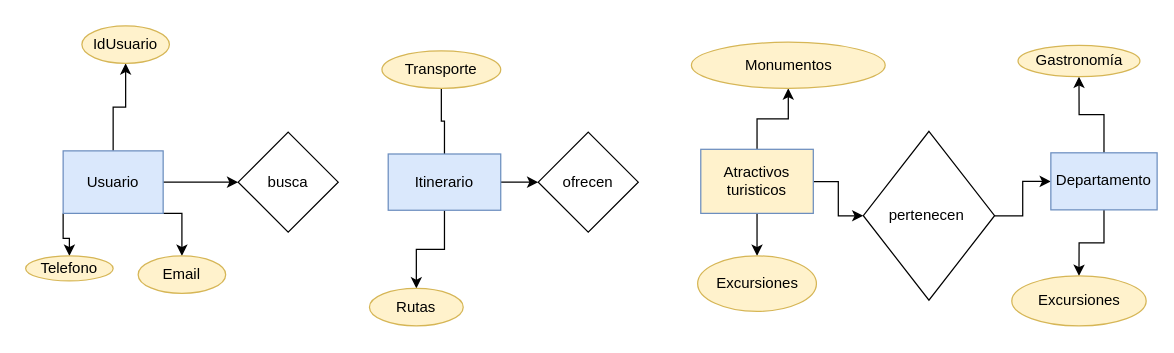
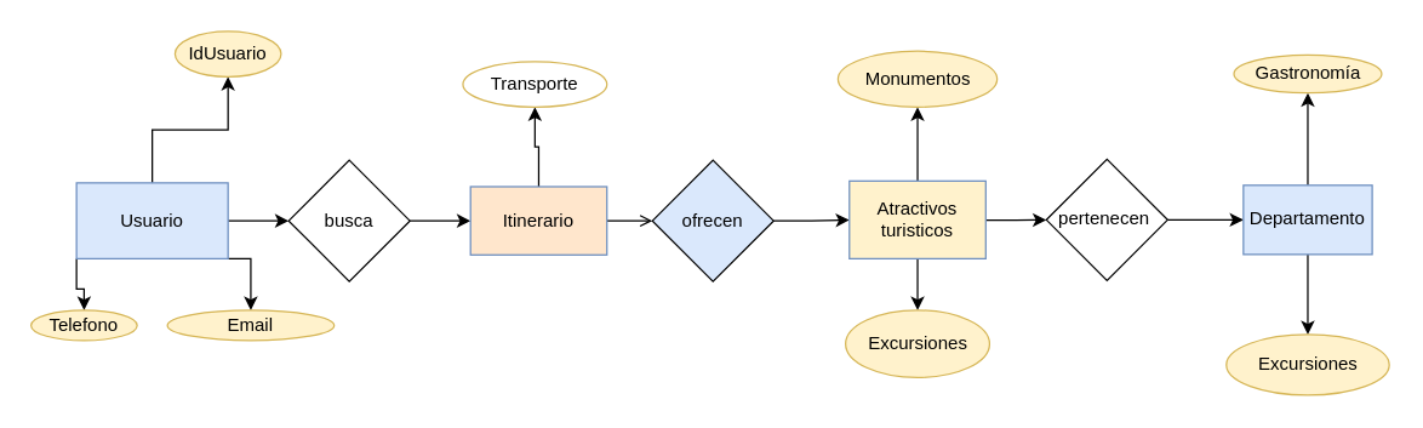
- <mxCell id="15" value="IdUsuario" style="ellipse;whiteSpace=wrap;html=1;rounded=0;strokeColor=#d6b656;fillColor=#fff2cc;" vertex="1" parent="1"><mxGeometry x="65" y="20" width="70" height="30" as="geometry" /></mxCell>
+ <mxCell id="15" value="IdUsuario" style="ellipse;whiteSpace=wrap;html=1;rounded=0;strokeColor=#d6b656;fillColor=#fff2cc;" vertex="1" parent="1"><mxGeometry x="115" y="20" width="70" height="30" as="geometry" /></mxCell>
- <mxCell id="29" value="Monumentos" style="ellipse;whiteSpace=wrap;html=1;rounded=0;strokeColor=#d6b656;fillColor=#fff2cc;" vertex="1" parent="1"><mxGeometry x="552.5" y="33.12" width="155" height="36.88" as="geometry" /></mxCell>
+ <mxCell id="29" value="Monumentos" style="ellipse;whiteSpace=wrap;html=1;rounded=0;strokeColor=#d6b656;fillColor=#fff2cc;" vertex="1" parent="1"><mxGeometry x="552.5" y="33.12" width="105" height="36.88" as="geometry" /></mxCell>
- <mxCell id="27" value="Transporte" style="ellipse;whiteSpace=wrap;html=1;rounded=0;strokeColor=#d6b656;fillColor=#fff2cc;" vertex="1" parent="1"><mxGeometry x="305" y="40" width="95" height="30" as="geometry" /></mxCell>
+ <mxCell id="27" value="Transporte" style="ellipse;whiteSpace=wrap;html=1;rounded=0;strokeColor=#d6b656;fillColor=#ffffff;" vertex="1" parent="1"><mxGeometry x="305" y="40" width="95" height="30" as="geometry" /></mxCell>
- <mxCell id="10" value="" style="edgeStyle=orthogonalEdgeStyle;rounded=0;orthogonalLoop=1;jettySize=auto;html=1;endArrow=none;" edge="1" parent="1" source="12" target="27"><mxGeometry relative="1" as="geometry" /></mxCell>
+ <mxCell id="10" value="" style="edgeStyle=orthogonalEdgeStyle;rounded=0;orthogonalLoop=1;jettySize=auto;html=1;" edge="1" parent="1" source="12" target="27"><mxGeometry relative="1" as="geometry" /></mxCell>
- <mxCell id="26" value="Departamento" style="whiteSpace=wrap;html=1;rounded=0;fillColor=#dae8fc;strokeColor=#6c8ebf;" vertex="1" parent="1"><mxGeometry x="840" y="121.56" width="85" height="45.63" as="geometry" /></mxCell>
+ <mxCell id="26" value="Departamento" style="whiteSpace=wrap;html=1;rounded=0;fillColor=#dae8fc;strokeColor=#6c8ebf;" vertex="1" parent="1"><mxGeometry x="820" y="121.56" width="85" height="45.63" as="geometry" /></mxCell>
- <mxCell id="6" value="Usuario" style="rounded=0;whiteSpace=wrap;html=1;fillColor=#dae8fc;strokeColor=#6c8ebf;" vertex="1" parent="1"><mxGeometry x="50" y="120" width="80" height="50" as="geometry" /></mxCell>
+ <mxCell id="6" value="Usuario" style="rounded=0;whiteSpace=wrap;html=1;fillColor=#dae8fc;strokeColor=#6c8ebf;" vertex="1" parent="1"><mxGeometry x="50" y="120" width="100" height="50" as="geometry" /></mxCell>
+ <mxCell id="7" value="" style="edgeStyle=orthogonalEdgeStyle;rounded=0;orthogonalLoop=1;jettySize=auto;html=1;" edge="1" parent="1" source="8" target="12"><mxGeometry relative="1" as="geometry" /></mxCell>
- <mxCell id="12" value="Itinerario" style="whiteSpace=wrap;html=1;rounded=0;fillColor=#dae8fc;strokeColor=#6c8ebf;" vertex="1" parent="1"><mxGeometry x="310" y="122.5" width="90" height="45" as="geometry" /></mxCell>
+ <mxCell id="12" value="Itinerario" style="whiteSpace=wrap;html=1;rounded=0;fillColor=#ffe6cc;strokeColor=#6c8ebf;" vertex="1" parent="1"><mxGeometry x="310" y="122.5" width="90" height="45" as="geometry" /></mxCell>
- <mxCell id="9" value="" style="edgeStyle=orthogonalEdgeStyle;rounded=0;orthogonalLoop=1;jettySize=auto;html=1;" edge="1" parent="1" source="12" target="14"><mxGeometry relative="1" as="geometry" /></mxCell>
+ <mxCell id="9" value="" style="edgeStyle=orthogonalEdgeStyle;rounded=0;orthogonalLoop=1;jettySize=auto;html=1;endArrow=open;" edge="1" parent="1" source="12" target="14"><mxGeometry relative="1" as="geometry" /></mxCell>
- <mxCell id="14" value="ofrecen" style="rhombus;whiteSpace=wrap;html=1;rounded=0;" vertex="1" parent="1"><mxGeometry x="430" y="105" width="80" height="80" as="geometry" /></mxCell>
+ <mxCell id="14" value="ofrecen" style="rhombus;whiteSpace=wrap;html=1;rounded=0;fillColor=#dae8fc;" vertex="1" parent="1"><mxGeometry x="430" y="105" width="80" height="80" as="geometry" /></mxCell>
+ <mxCell id="13" value="" style="edgeStyle=orthogonalEdgeStyle;rounded=0;orthogonalLoop=1;jettySize=auto;html=1;" edge="1" parent="1" source="14" target="21"><mxGeometry relative="1" as="geometry" /></mxCell>
- <mxCell id="23" value="pertenecen&amp;nbsp;" style="rhombus;whiteSpace=wrap;html=1;rounded=0;" vertex="1" parent="1"><mxGeometry x="690" y="104.375" width="105" height="135" as="geometry" /></mxCell>
+ <mxCell id="23" value="pertenecen&amp;nbsp;" style="rhombus;whiteSpace=wrap;html=1;rounded=0;" vertex="1" parent="1"><mxGeometry x="690" y="104.375" width="80" height="80" as="geometry" /></mxCell>
- <mxCell id="11" value="" style="edgeStyle=orthogonalEdgeStyle;rounded=0;orthogonalLoop=1;jettySize=auto;html=1;" edge="1" parent="1" source="12" target="28"><mxGeometry relative="1" as="geometry" /></mxCell>
- <mxCell id="16" value="Email" style="ellipse;whiteSpace=wrap;html=1;rounded=0;strokeColor=#d6b656;fillColor=#fff2cc;" vertex="1" parent="1"><mxGeometry x="110" y="204" width="70" height="30" as="geometry" /></mxCell>
+ <mxCell id="16" value="Email" style="ellipse;whiteSpace=wrap;html=1;rounded=0;strokeColor=#d6b656;fillColor=#fff2cc;" vertex="1" parent="1"><mxGeometry x="110" y="204" width="110" height="20" as="geometry" /></mxCell>
- <mxCell id="28" value="Rutas" style="ellipse;whiteSpace=wrap;html=1;rounded=0;strokeColor=#d6b656;fillColor=#fff2cc;" vertex="1" parent="1"><mxGeometry x="295" y="230" width="75" height="30" as="geometry" /></mxCell>
